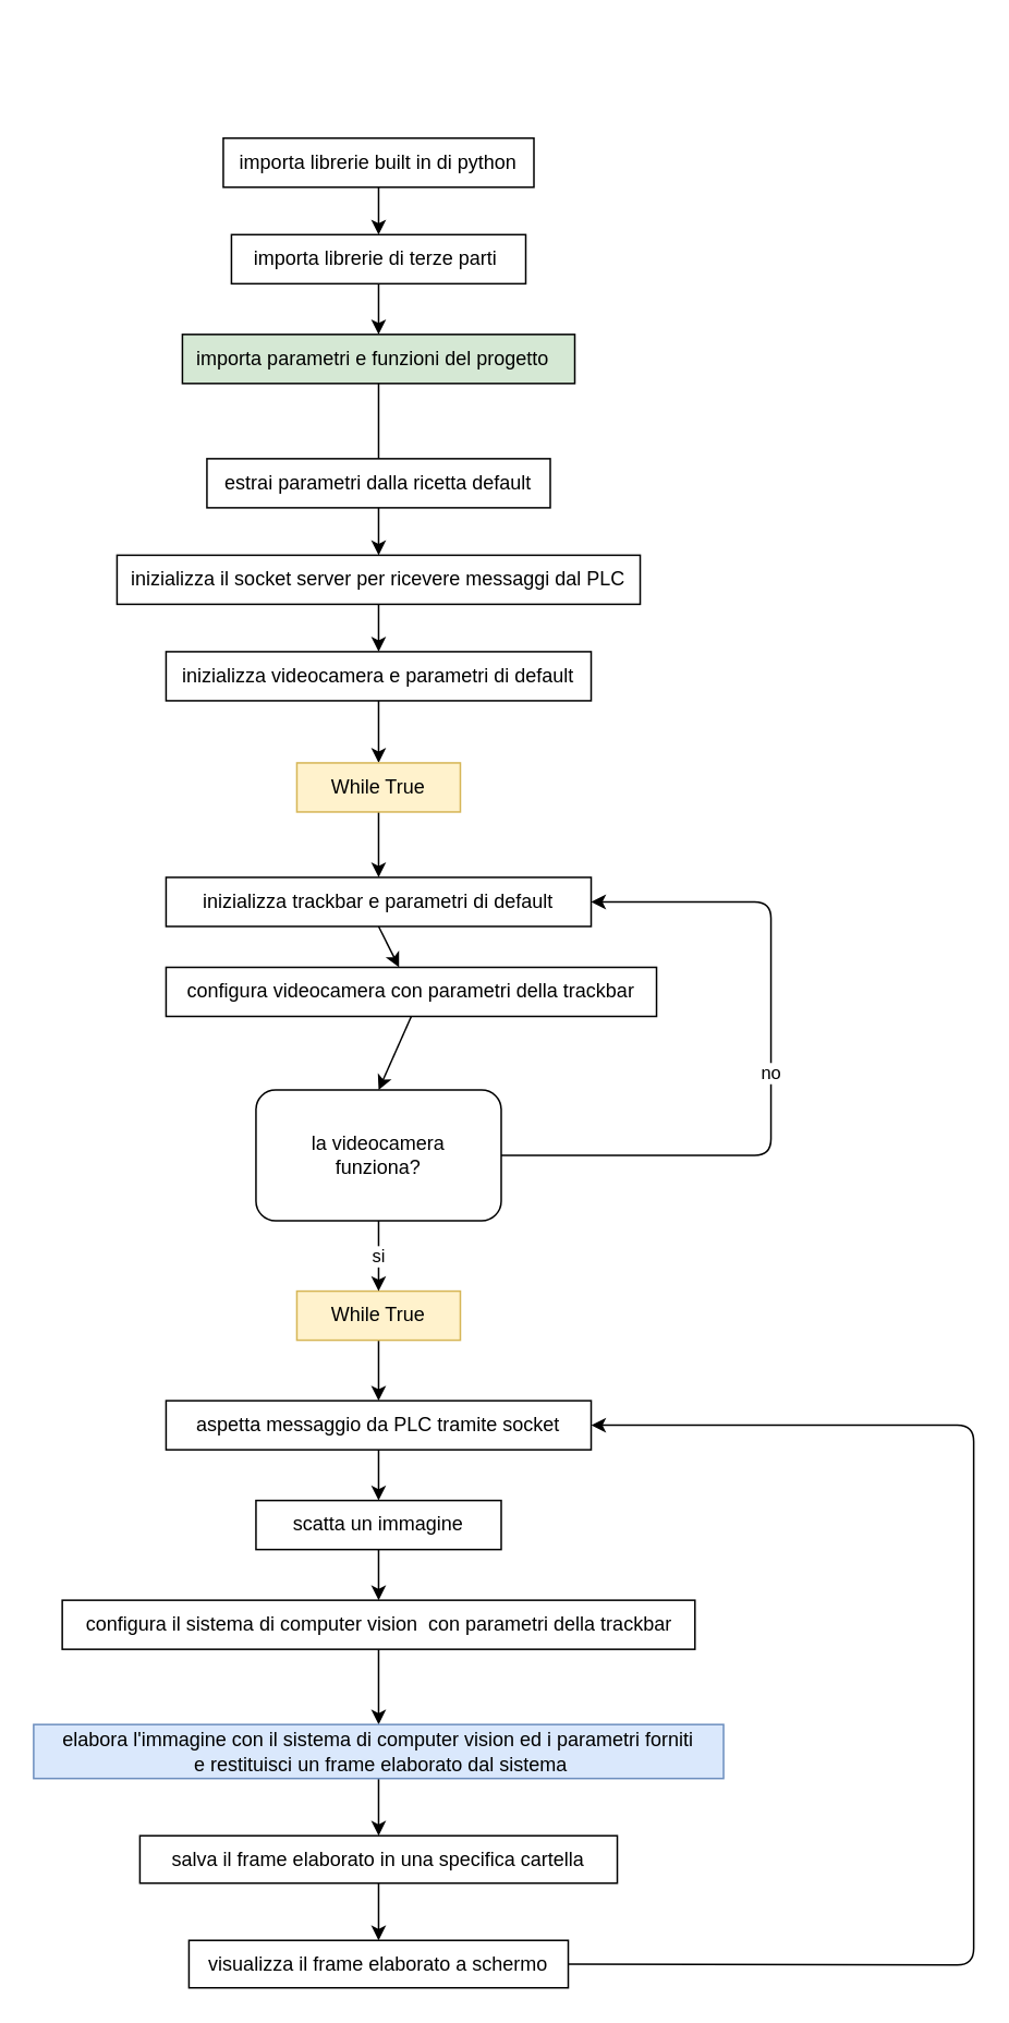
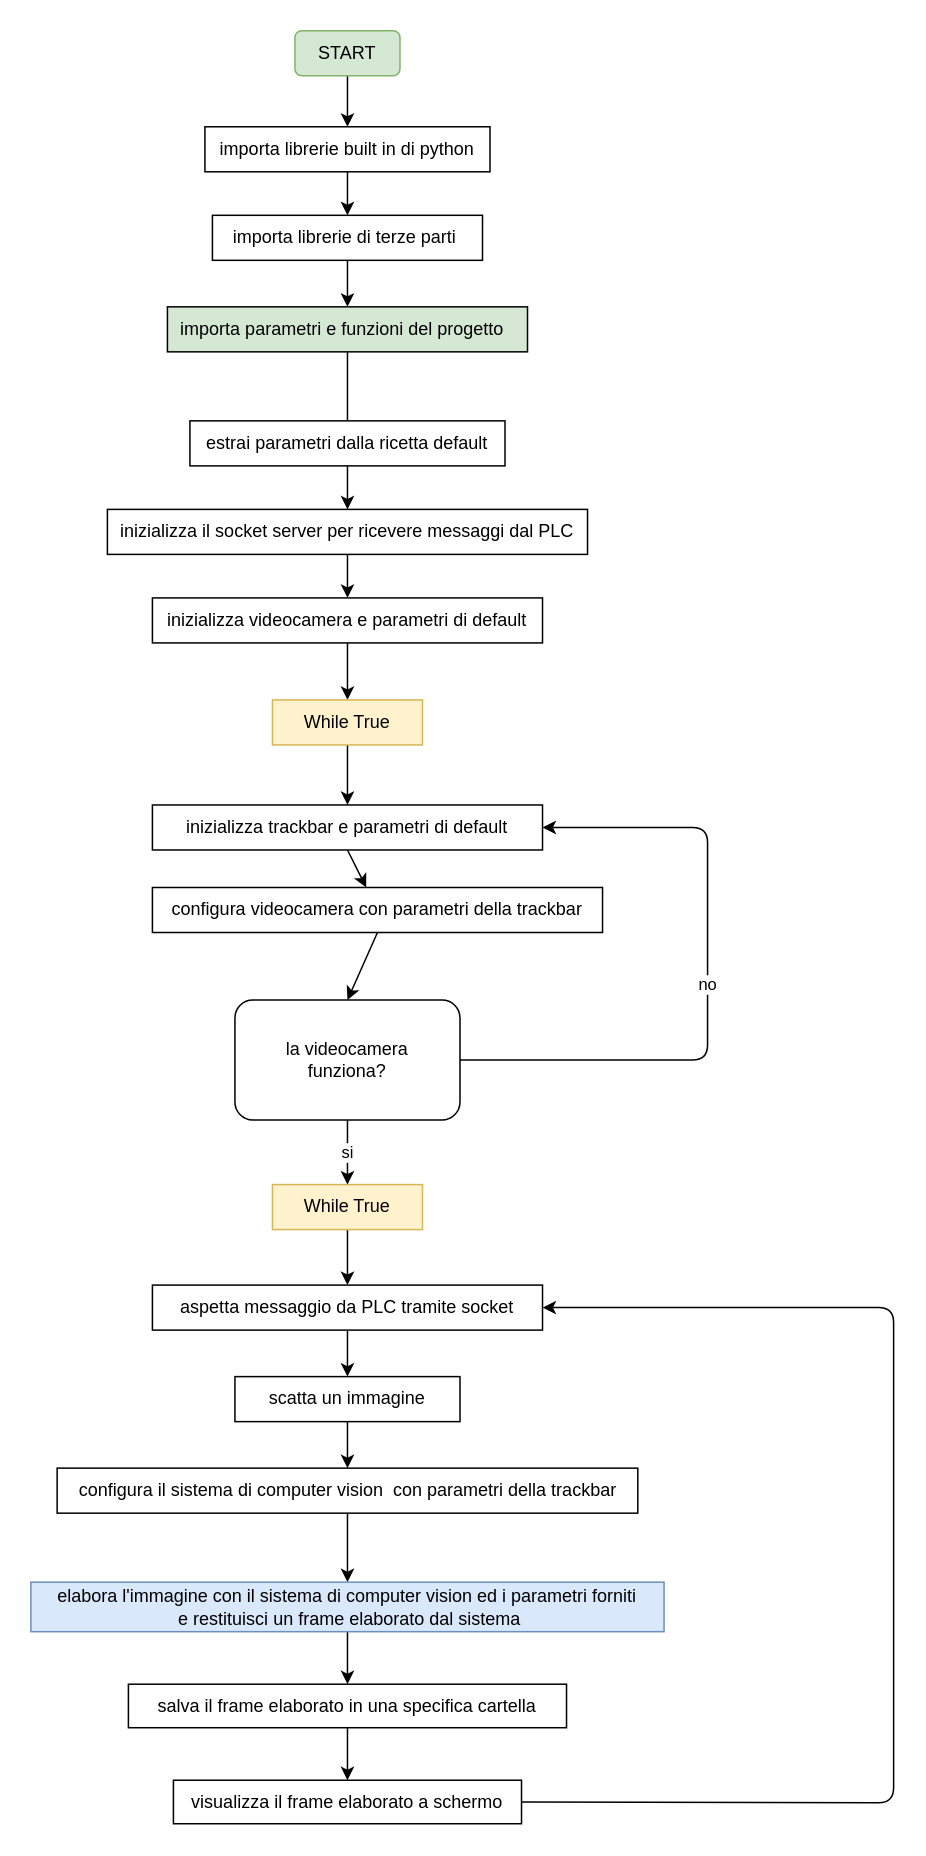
+ <mxCell id="3" value="START" style="rounded=1;whiteSpace=wrap;html=1;fillColor=#d5e8d4;strokeColor=#82b366;" parent="1" vertex="1"><mxGeometry x="196" y="20" width="70" height="30" as="geometry" /></mxCell>
+ <mxCell id="2" value="" style="edgeStyle=none;html=1;" parent="1" source="3" target="5" edge="1"><mxGeometry relative="1" as="geometry" /></mxCell>
